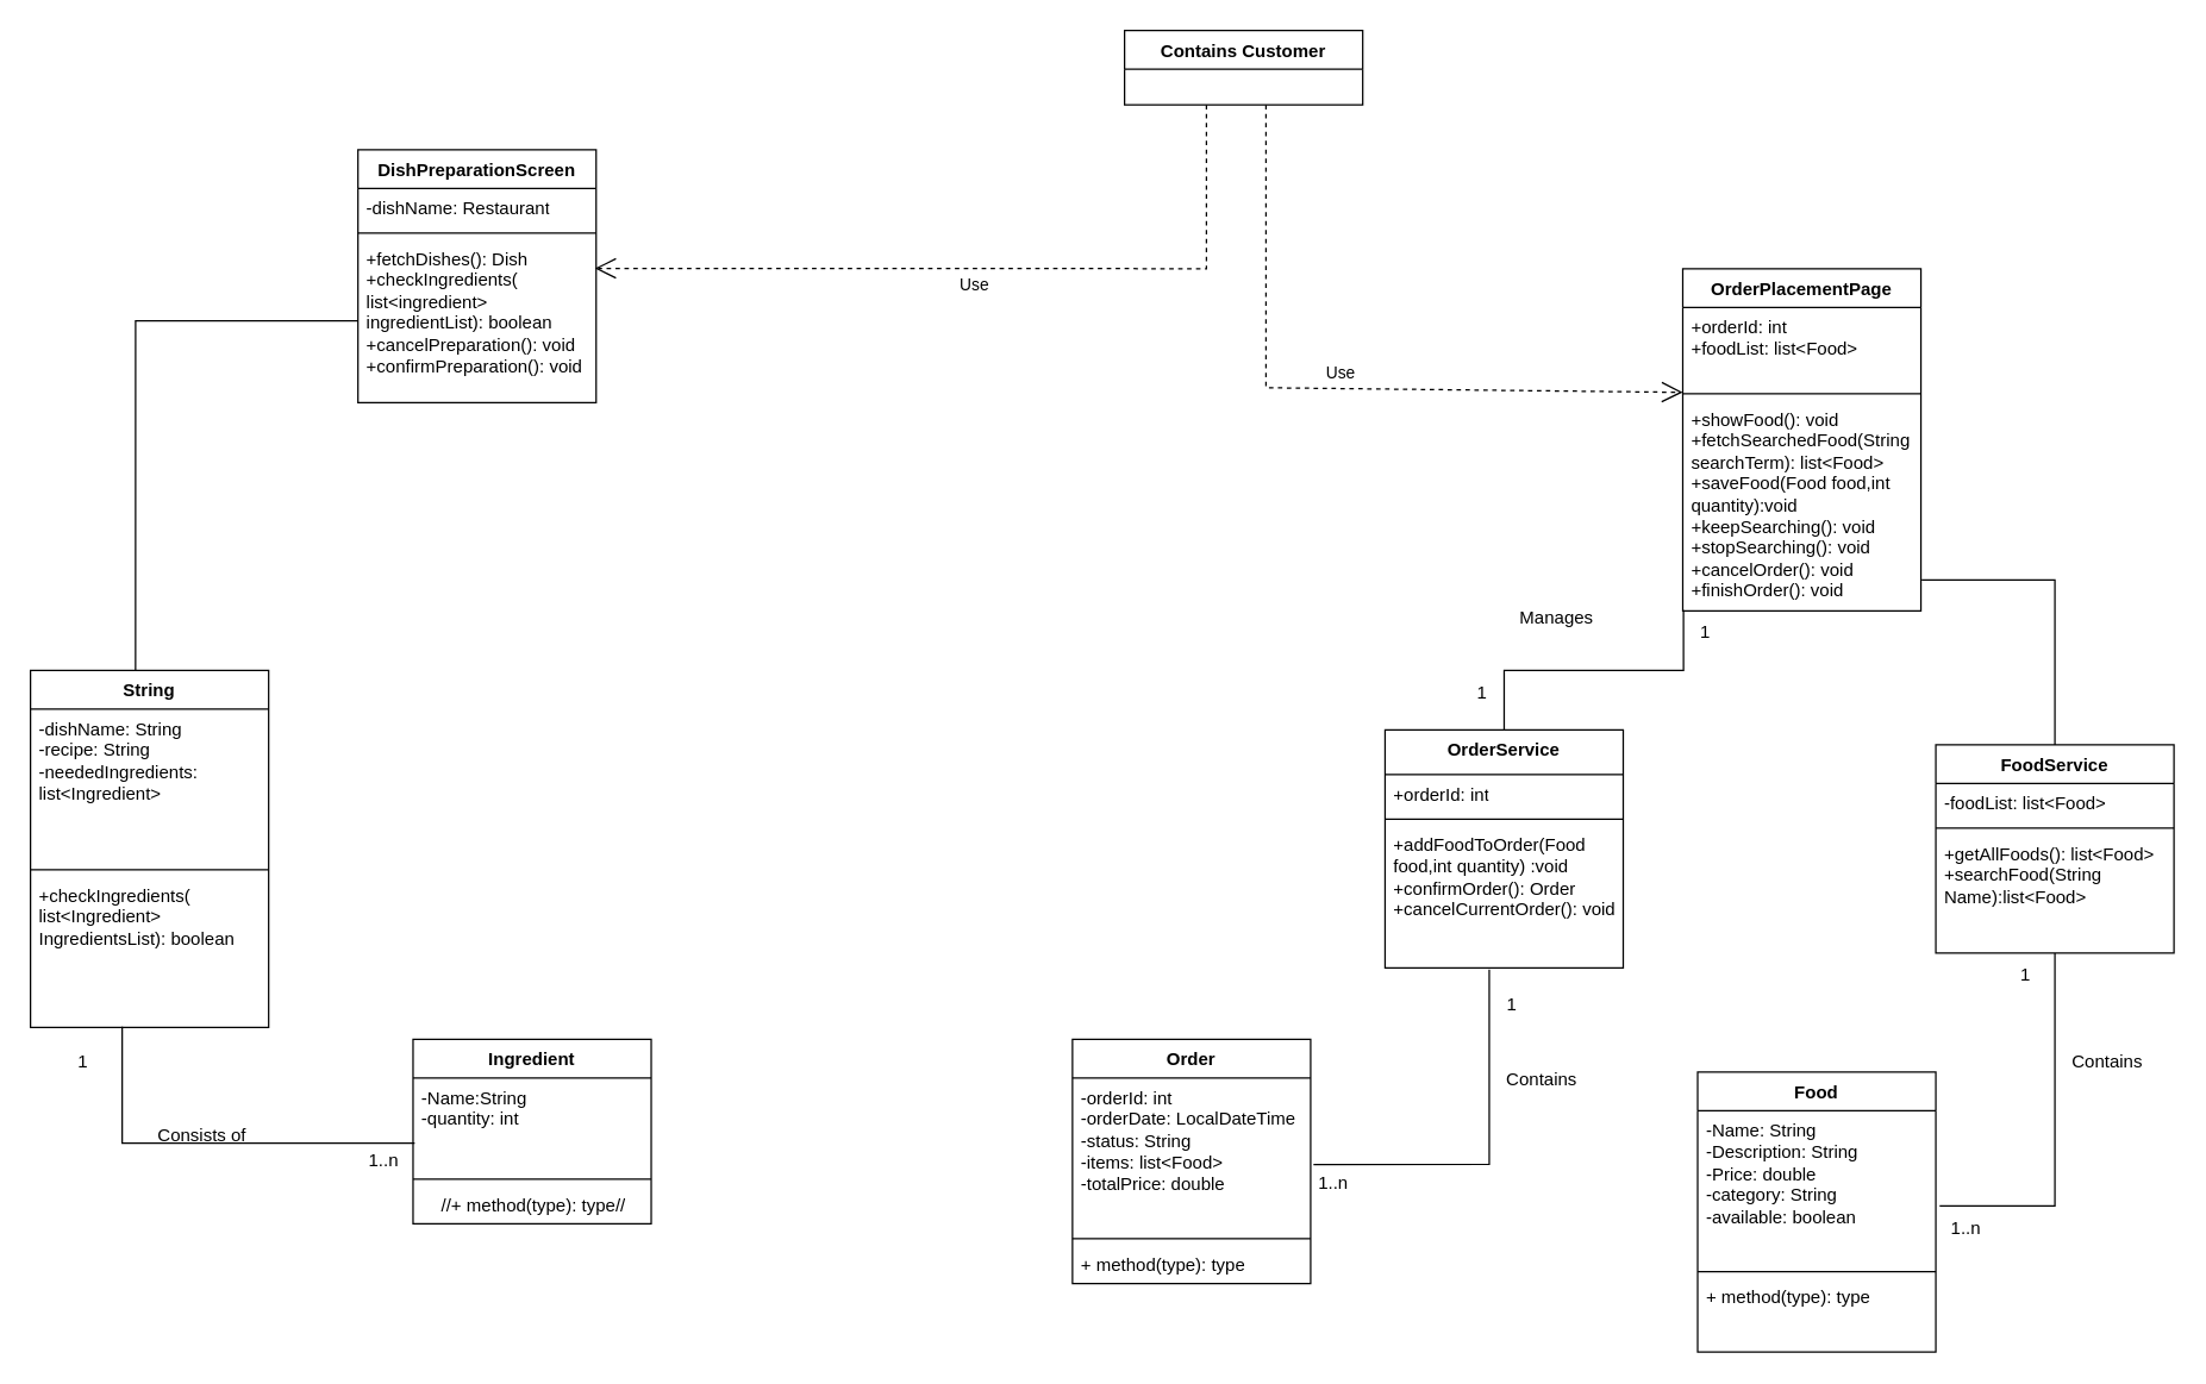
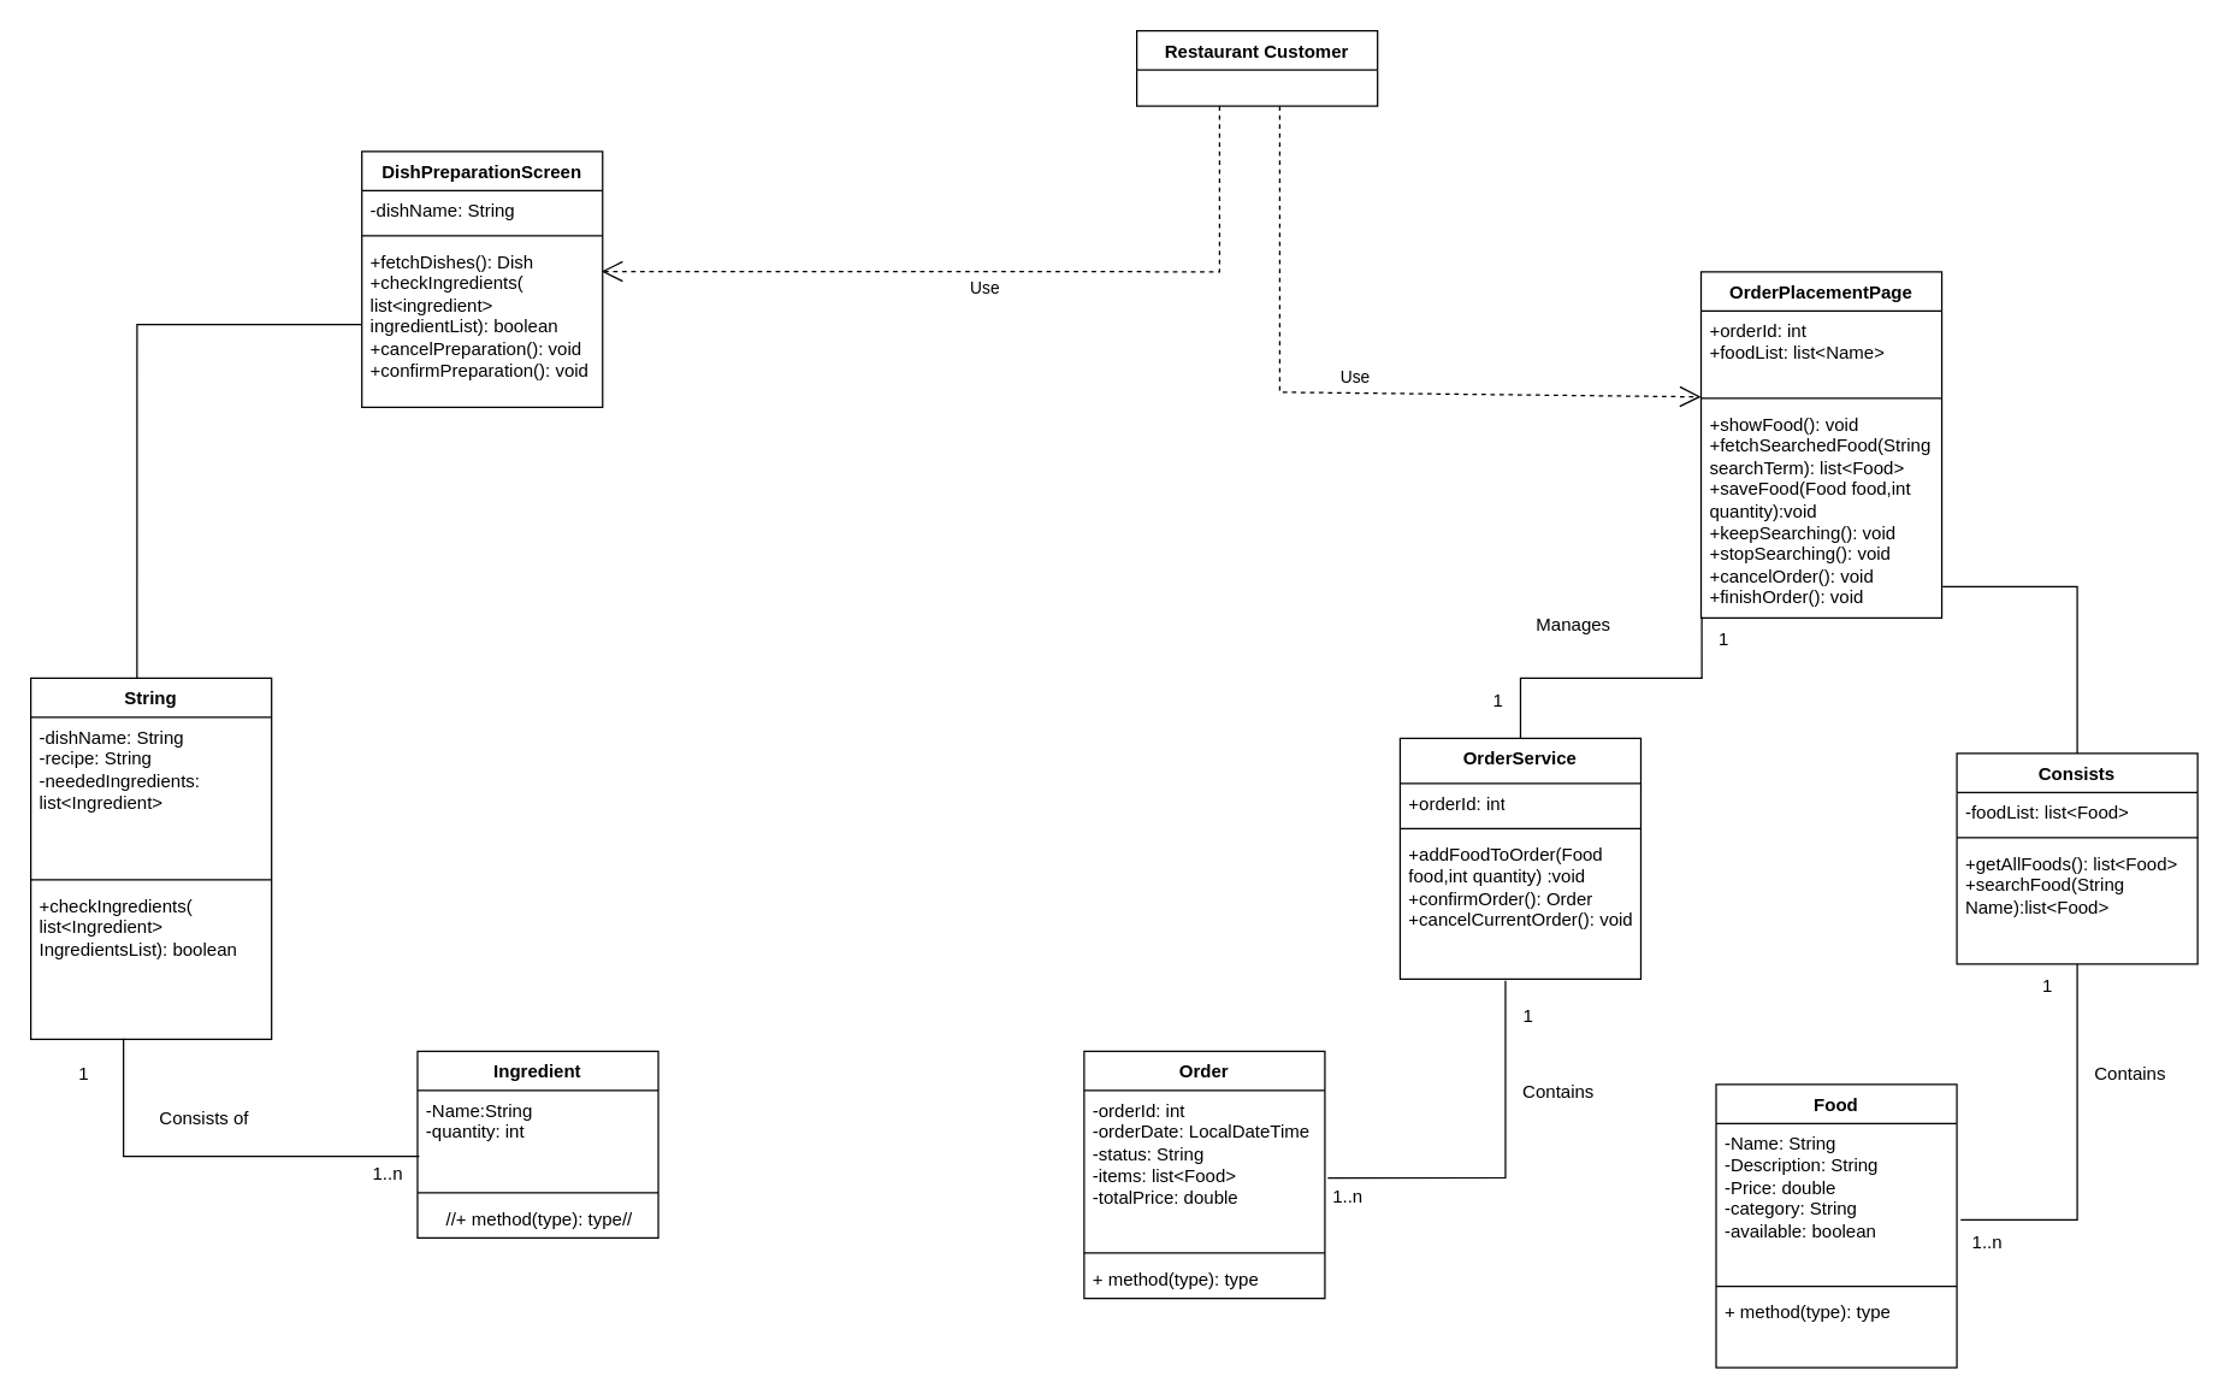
- <mxCell id="22" value="Contains Customer" style="swimlane;fontStyle=1;align=center;verticalAlign=top;childLayout=stackLayout;horizontal=1;startSize=26;horizontalStack=0;resizeParent=1;resizeParentMax=0;resizeLast=0;collapsible=1;marginBottom=0;whiteSpace=wrap;html=1;" parent="1" vertex="1"><mxGeometry x="755" y="20" width="160" height="50" as="geometry" /></mxCell>
+ <mxCell id="22" value="Restaurant Customer" style="swimlane;fontStyle=1;align=center;verticalAlign=top;childLayout=stackLayout;horizontal=1;startSize=26;horizontalStack=0;resizeParent=1;resizeParentMax=0;resizeLast=0;collapsible=1;marginBottom=0;whiteSpace=wrap;html=1;" parent="1" vertex="1"><mxGeometry x="755" y="20" width="160" height="50" as="geometry" /></mxCell>
- <mxCell id="30" value="-dishName: Restaurant" style="text;strokeColor=none;fillColor=none;align=left;verticalAlign=top;spacingLeft=4;spacingRight=4;overflow=hidden;rotatable=0;points=[[0,0.5],[1,0.5]];portConstraint=eastwest;whiteSpace=wrap;html=1;" parent="29" vertex="1"><mxGeometry y="26" width="160" height="26" as="geometry" /></mxCell>
+ <mxCell id="30" value="-dishName: String" style="text;strokeColor=none;fillColor=none;align=left;verticalAlign=top;spacingLeft=4;spacingRight=4;overflow=hidden;rotatable=0;points=[[0,0.5],[1,0.5]];portConstraint=eastwest;whiteSpace=wrap;html=1;" parent="29" vertex="1"><mxGeometry y="26" width="160" height="26" as="geometry" /></mxCell>
- <mxCell id="3" value="+orderId: int&lt;div&gt;+foodList: list&amp;lt;Food&amp;gt;&lt;/div&gt;" style="text;strokeColor=none;fillColor=none;align=left;verticalAlign=top;spacingLeft=4;spacingRight=4;overflow=hidden;rotatable=0;points=[[0,0.5],[1,0.5]];portConstraint=eastwest;whiteSpace=wrap;html=1;" parent="2" vertex="1"><mxGeometry y="26" width="160" height="54" as="geometry" /></mxCell>
+ <mxCell id="3" value="+orderId: int&lt;div&gt;+foodList: list&amp;lt;Name&amp;gt;&lt;/div&gt;" style="text;strokeColor=none;fillColor=none;align=left;verticalAlign=top;spacingLeft=4;spacingRight=4;overflow=hidden;rotatable=0;points=[[0,0.5],[1,0.5]];portConstraint=eastwest;whiteSpace=wrap;html=1;" parent="2" vertex="1"><mxGeometry y="26" width="160" height="54" as="geometry" /></mxCell>
- <mxCell id="6" value="FoodService" style="swimlane;fontStyle=1;align=center;verticalAlign=top;childLayout=stackLayout;horizontal=1;startSize=26;horizontalStack=0;resizeParent=1;resizeParentMax=0;resizeLast=0;collapsible=1;marginBottom=0;whiteSpace=wrap;html=1;" parent="1" vertex="1"><mxGeometry x="1300" y="500" width="160" height="140" as="geometry" /></mxCell>
+ <mxCell id="6" value="Consists" style="swimlane;fontStyle=1;align=center;verticalAlign=top;childLayout=stackLayout;horizontal=1;startSize=26;horizontalStack=0;resizeParent=1;resizeParentMax=0;resizeLast=0;collapsible=1;marginBottom=0;whiteSpace=wrap;html=1;" parent="1" vertex="1"><mxGeometry x="1300" y="500" width="160" height="140" as="geometry" /></mxCell>
- <mxCell id="53" value="Consists of" style="text;html=1;align=center;verticalAlign=middle;resizable=0;points=[];autosize=1;strokeColor=none;fillColor=none;" vertex="1" parent="1"><mxGeometry x="95" y="748" width="80" height="30" as="geometry" /></mxCell>
+ <mxCell id="53" value="Consists of" style="text;html=1;align=center;verticalAlign=middle;resizable=0;points=[];autosize=1;strokeColor=none;fillColor=none;" vertex="1" parent="1"><mxGeometry x="95" y="728" width="80" height="30" as="geometry" /></mxCell>
